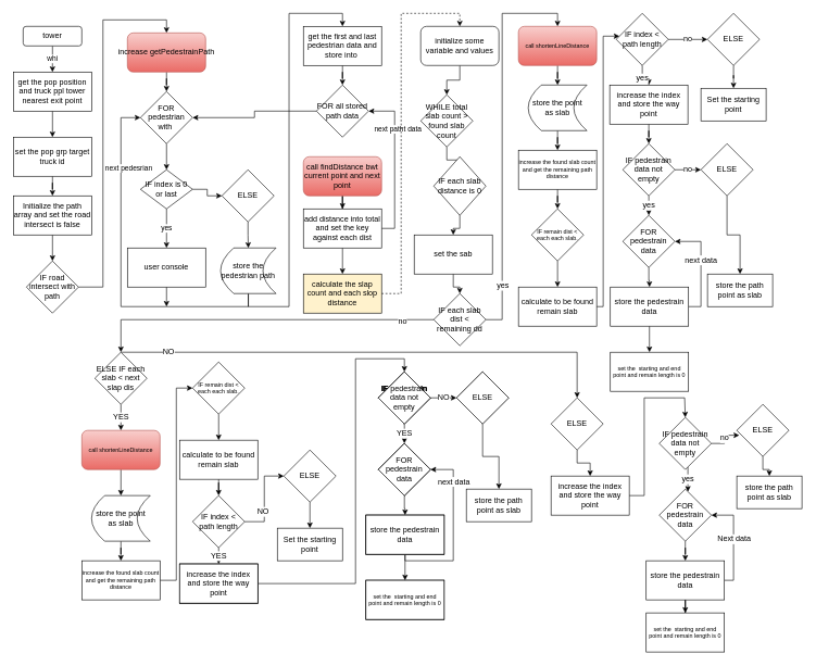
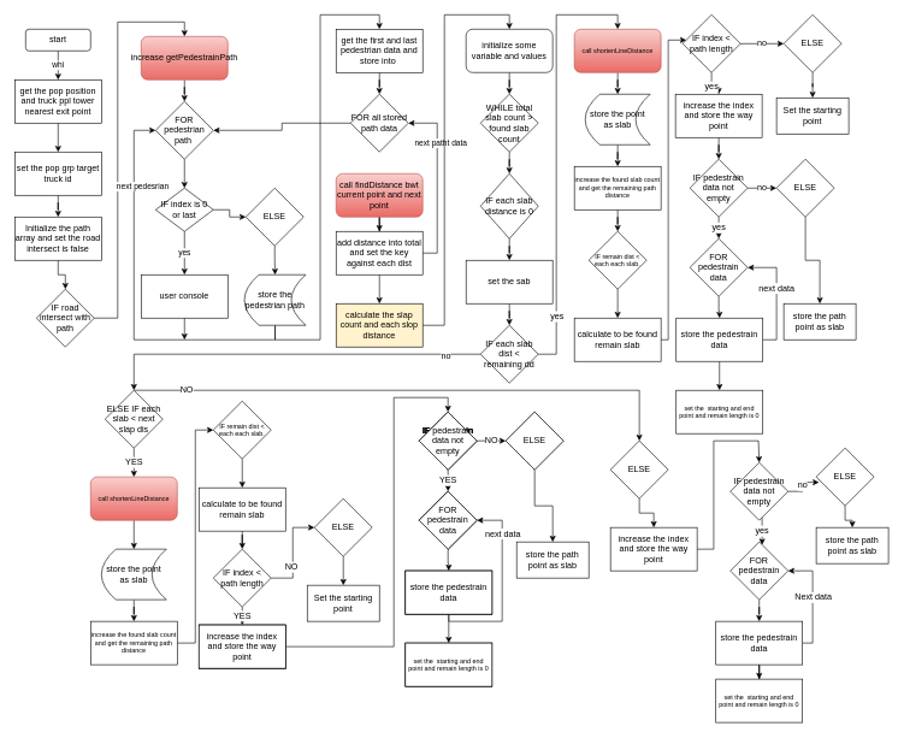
- <mxCell id="3" value="tower" style="rounded=1;whiteSpace=wrap;html=1;" vertex="1" parent="1"><mxGeometry x="35" y="40" width="90" height="30" as="geometry" /></mxCell>
+ <mxCell id="3" value="start" style="rounded=1;whiteSpace=wrap;html=1;" vertex="1" parent="1"><mxGeometry x="35" y="40" width="90" height="30" as="geometry" /></mxCell>
- <mxCell id="15" value="FOR pedestrian with&amp;nbsp;" style="rhombus;whiteSpace=wrap;html=1;" vertex="1" parent="1"><mxGeometry x="215" y="140" width="80" height="80" as="geometry" /></mxCell>
+ <mxCell id="15" value="FOR pedestrian path&amp;nbsp;" style="rhombus;whiteSpace=wrap;html=1;" vertex="1" parent="1"><mxGeometry x="215" y="140" width="80" height="80" as="geometry" /></mxCell>
- <mxCell id="42" value="WHILE total slab count &amp;gt; found slab count" style="rhombus;whiteSpace=wrap;html=1;rounded=0;" vertex="1" parent="1"><mxGeometry x="645" y="145" width="80" height="80" as="geometry" /></mxCell>
+ <mxCell id="42" value="WHILE total slab count &amp;gt; found slab count" style="rhombus;whiteSpace=wrap;html=1;rounded=0;" vertex="1" parent="1"><mxGeometry x="665" y="130" width="80" height="80" as="geometry" /></mxCell>
- <mxCell id="37" style="edgeStyle=orthogonalEdgeStyle;rounded=0;orthogonalLoop=1;jettySize=auto;html=1;entryX=0.5;entryY=0;entryDx=0;entryDy=0;dashed=1;" edge="1" parent="1" source="38" target="40"><mxGeometry relative="1" as="geometry" /></mxCell>
+ <mxCell id="37" style="edgeStyle=orthogonalEdgeStyle;rounded=0;orthogonalLoop=1;jettySize=auto;html=1;entryX=0.5;entryY=0;entryDx=0;entryDy=0;" edge="1" parent="1" source="38" target="40"><mxGeometry relative="1" as="geometry" /></mxCell>
- <mxCell id="46" value="set the sab" style="whiteSpace=wrap;html=1;rounded=0;" vertex="1" parent="1"><mxGeometry x="635" y="360" width="120" height="60" as="geometry" /></mxCell>
+ <mxCell id="46" value="set the sab" style="whiteSpace=wrap;html=1;rounded=0;" vertex="1" parent="1"><mxGeometry x="645" y="360" width="120" height="60" as="geometry" /></mxCell>
- <mxCell id="11" value="IF road&lt;br&gt;intersect with path" style="rhombus;whiteSpace=wrap;html=1;rounded=0;" vertex="1" parent="1"><mxGeometry x="40" y="400" width="80" height="80" as="geometry" /></mxCell>
+ <mxCell id="11" value="IF road&lt;br&gt;intersect with path" style="rhombus;whiteSpace=wrap;html=1;rounded=0;" vertex="1" parent="1"><mxGeometry x="50" y="400" width="80" height="80" as="geometry" /></mxCell>
